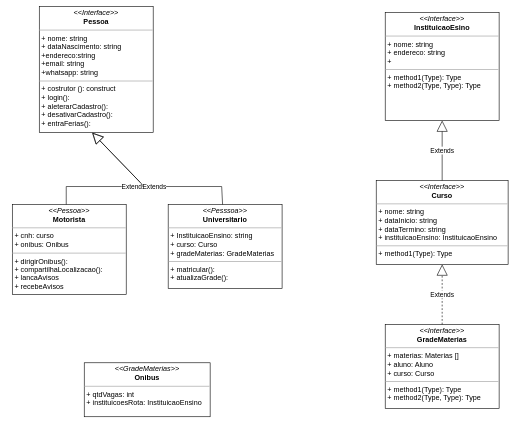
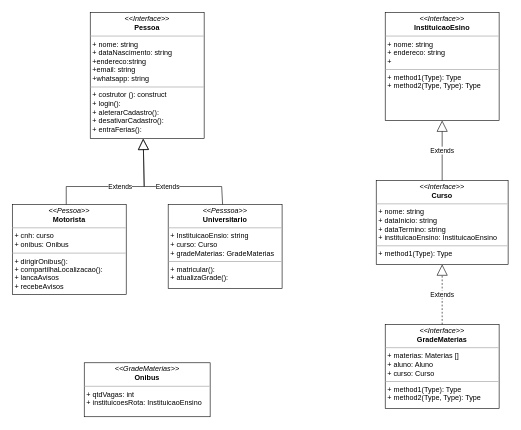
- <mxCell id="2" value="&lt;p style=&quot;margin:0px;margin-top:4px;text-align:center;&quot;&gt;&lt;i&gt;&amp;lt;&amp;lt;Interface&amp;gt;&amp;gt;&lt;/i&gt;&lt;br&gt;&lt;b&gt;Pessoa&lt;/b&gt;&lt;/p&gt;&lt;hr size=&quot;1&quot;&gt;&lt;p style=&quot;margin:0px;margin-left:4px;&quot;&gt;+ nome: string&lt;br&gt;+ dataNascimento: string&lt;/p&gt;&lt;p style=&quot;margin:0px;margin-left:4px;&quot;&gt;+endereco:string&lt;/p&gt;&lt;p style=&quot;margin:0px;margin-left:4px;&quot;&gt;+email: string&lt;/p&gt;&lt;p style=&quot;margin:0px;margin-left:4px;&quot;&gt;+whatsapp: string&lt;/p&gt;&lt;hr size=&quot;1&quot;&gt;&lt;p style=&quot;margin:0px;margin-left:4px;&quot;&gt;+ costrutor (): construct&lt;br&gt;+ login():&lt;/p&gt;&lt;p style=&quot;margin:0px;margin-left:4px;&quot;&gt;+ aleterarCadastro():&lt;/p&gt;&lt;p style=&quot;margin:0px;margin-left:4px;&quot;&gt;+ desativarCadastro():&lt;/p&gt;&lt;p style=&quot;margin:0px;margin-left:4px;&quot;&gt;+ entraFerias():&lt;/p&gt;" style="verticalAlign=top;align=left;overflow=fill;fontSize=12;fontFamily=Helvetica;html=1;whiteSpace=wrap;" parent="1" vertex="1"><mxGeometry x="65" y="10" width="190" height="210" as="geometry" /></mxCell>
+ <mxCell id="2" value="&lt;p style=&quot;margin:0px;margin-top:4px;text-align:center;&quot;&gt;&lt;i&gt;&amp;lt;&amp;lt;Interface&amp;gt;&amp;gt;&lt;/i&gt;&lt;br&gt;&lt;b&gt;Pessoa&lt;/b&gt;&lt;/p&gt;&lt;hr size=&quot;1&quot;&gt;&lt;p style=&quot;margin:0px;margin-left:4px;&quot;&gt;+ nome: string&lt;br&gt;+ dataNascimento: string&lt;/p&gt;&lt;p style=&quot;margin:0px;margin-left:4px;&quot;&gt;+endereco:string&lt;/p&gt;&lt;p style=&quot;margin:0px;margin-left:4px;&quot;&gt;+email: string&lt;/p&gt;&lt;p style=&quot;margin:0px;margin-left:4px;&quot;&gt;+whatsapp: string&lt;/p&gt;&lt;hr size=&quot;1&quot;&gt;&lt;p style=&quot;margin:0px;margin-left:4px;&quot;&gt;+ costrutor (): construct&lt;br&gt;+ login():&lt;/p&gt;&lt;p style=&quot;margin:0px;margin-left:4px;&quot;&gt;+ aleterarCadastro():&lt;/p&gt;&lt;p style=&quot;margin:0px;margin-left:4px;&quot;&gt;+ desativarCadastro():&lt;/p&gt;&lt;p style=&quot;margin:0px;margin-left:4px;&quot;&gt;+ entraFerias():&lt;/p&gt;" style="verticalAlign=top;align=left;overflow=fill;fontSize=12;fontFamily=Helvetica;html=1;whiteSpace=wrap;" parent="1" vertex="1"><mxGeometry x="150" width="190" height="210" as="geometry" y="20" /></mxCell>
- <mxCell id="3" value="&lt;p style=&quot;margin:0px;margin-top:4px;text-align:center;&quot;&gt;&lt;i&gt;&amp;lt;&amp;lt;Pesssoa&amp;gt;&amp;gt;&lt;/i&gt;&lt;br&gt;&lt;b&gt;Universitario&lt;/b&gt;&lt;/p&gt;&lt;hr size=&quot;1&quot;&gt;&lt;p style=&quot;margin:0px;margin-left:4px;&quot;&gt;+ InstituicaoEnsino: string&lt;br&gt;+ curso: Curso&lt;/p&gt;&lt;p style=&quot;margin:0px;margin-left:4px;&quot;&gt;+ gradeMaterias: GradeMaterias&lt;/p&gt;&lt;hr size=&quot;1&quot;&gt;&lt;p style=&quot;margin:0px;margin-left:4px;&quot;&gt;+ matricular():&amp;nbsp;&lt;br&gt;+ atualizaGrade():&lt;/p&gt;" style="verticalAlign=top;align=left;overflow=fill;fontSize=12;fontFamily=Helvetica;html=1;whiteSpace=wrap;" parent="1" vertex="1"><mxGeometry x="280" y="340" width="190" height="140" as="geometry" /></mxCell>
+ <mxCell id="3" value="&lt;p style=&quot;margin:0px;margin-top:4px;text-align:center;&quot;&gt;&lt;i&gt;&amp;lt;&amp;lt;Pesssoa&amp;gt;&amp;gt;&lt;/i&gt;&lt;br&gt;&lt;b&gt;Universitario&lt;/b&gt;&lt;/p&gt;&lt;hr size=&quot;1&quot;&gt;&lt;p style=&quot;margin:0px;margin-left:4px;&quot;&gt;+ InstituicaoEnsio: string&lt;br&gt;+ curso: Curso&lt;/p&gt;&lt;p style=&quot;margin:0px;margin-left:4px;&quot;&gt;+ gradeMaterias: GradeMaterias&lt;/p&gt;&lt;hr size=&quot;1&quot;&gt;&lt;p style=&quot;margin:0px;margin-left:4px;&quot;&gt;+ matricular():&amp;nbsp;&lt;br&gt;+ atualizaGrade():&lt;/p&gt;" style="verticalAlign=top;align=left;overflow=fill;fontSize=12;fontFamily=Helvetica;html=1;whiteSpace=wrap;" parent="1" vertex="1"><mxGeometry x="280" y="340" width="190" height="140" as="geometry" /></mxCell>
